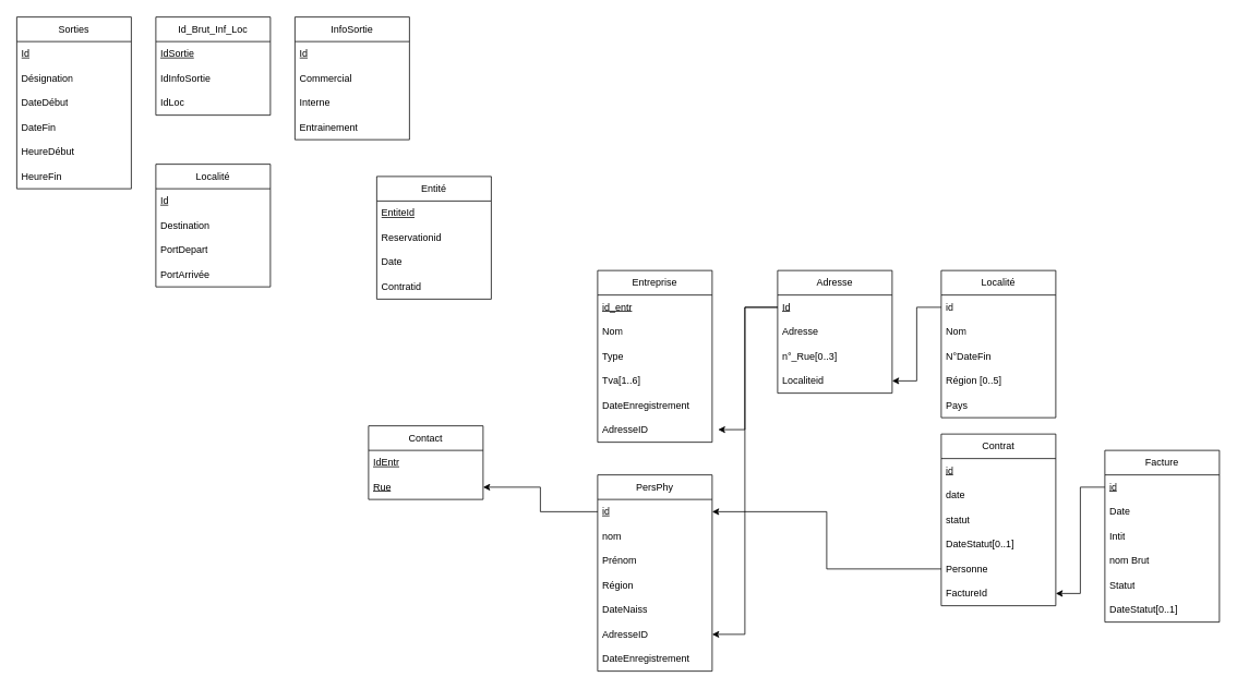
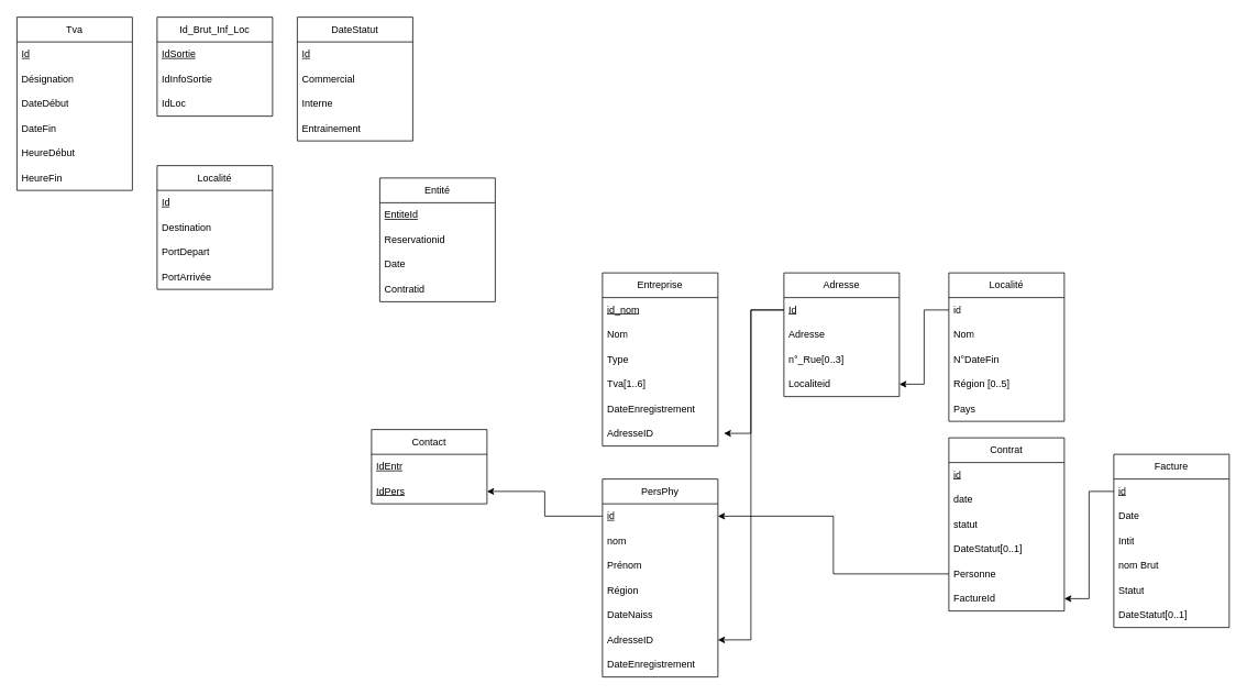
- <mxCell id="2" value="Sorties" style="swimlane;fontStyle=0;childLayout=stackLayout;horizontal=1;startSize=30;horizontalStack=0;resizeParent=1;resizeParentMax=0;resizeLast=0;collapsible=1;marginBottom=0;whiteSpace=wrap;html=1;" vertex="1" parent="1"><mxGeometry x="20" y="20" width="140" height="210" as="geometry" /></mxCell>
+ <mxCell id="2" value="Tva" style="swimlane;fontStyle=0;childLayout=stackLayout;horizontal=1;startSize=30;horizontalStack=0;resizeParent=1;resizeParentMax=0;resizeLast=0;collapsible=1;marginBottom=0;whiteSpace=wrap;html=1;" vertex="1" parent="1"><mxGeometry x="20" y="20" width="140" height="210" as="geometry" /></mxCell>
- <mxCell id="9" value="InfoSortie" style="swimlane;fontStyle=0;childLayout=stackLayout;horizontal=1;startSize=30;horizontalStack=0;resizeParent=1;resizeParentMax=0;resizeLast=0;collapsible=1;marginBottom=0;whiteSpace=wrap;html=1;" vertex="1" parent="1"><mxGeometry x="360" y="20" width="140" height="150" as="geometry" /></mxCell>
+ <mxCell id="9" value="DateStatut" style="swimlane;fontStyle=0;childLayout=stackLayout;horizontal=1;startSize=30;horizontalStack=0;resizeParent=1;resizeParentMax=0;resizeLast=0;collapsible=1;marginBottom=0;whiteSpace=wrap;html=1;" vertex="1" parent="1"><mxGeometry x="360" y="20" width="140" height="150" as="geometry" /></mxCell>
- <mxCell id="29" value="&lt;u&gt;id_entr&lt;/u&gt;" style="text;strokeColor=none;fillColor=none;align=left;verticalAlign=middle;spacingLeft=4;spacingRight=4;overflow=hidden;points=[[0,0.5],[1,0.5]];portConstraint=eastwest;rotatable=0;whiteSpace=wrap;html=1;" vertex="1" parent="28"><mxGeometry y="30" width="140" height="30" as="geometry" /></mxCell>
+ <mxCell id="29" value="&lt;u&gt;id_nom&lt;/u&gt;" style="text;strokeColor=none;fillColor=none;align=left;verticalAlign=middle;spacingLeft=4;spacingRight=4;overflow=hidden;points=[[0,0.5],[1,0.5]];portConstraint=eastwest;rotatable=0;whiteSpace=wrap;html=1;" vertex="1" parent="28"><mxGeometry y="30" width="140" height="30" as="geometry" /></mxCell>
- <mxCell id="75" value="&lt;u&gt;Rue&lt;/u&gt;" style="text;strokeColor=none;fillColor=none;align=left;verticalAlign=middle;spacingLeft=4;spacingRight=4;overflow=hidden;points=[[0,0.5],[1,0.5]];portConstraint=eastwest;rotatable=0;whiteSpace=wrap;html=1;" vertex="1" parent="73"><mxGeometry y="60" width="140" height="30" as="geometry" /></mxCell>
+ <mxCell id="75" value="&lt;u&gt;IdPers&lt;/u&gt;" style="text;strokeColor=none;fillColor=none;align=left;verticalAlign=middle;spacingLeft=4;spacingRight=4;overflow=hidden;points=[[0,0.5],[1,0.5]];portConstraint=eastwest;rotatable=0;whiteSpace=wrap;html=1;" vertex="1" parent="73"><mxGeometry y="60" width="140" height="30" as="geometry" /></mxCell>
